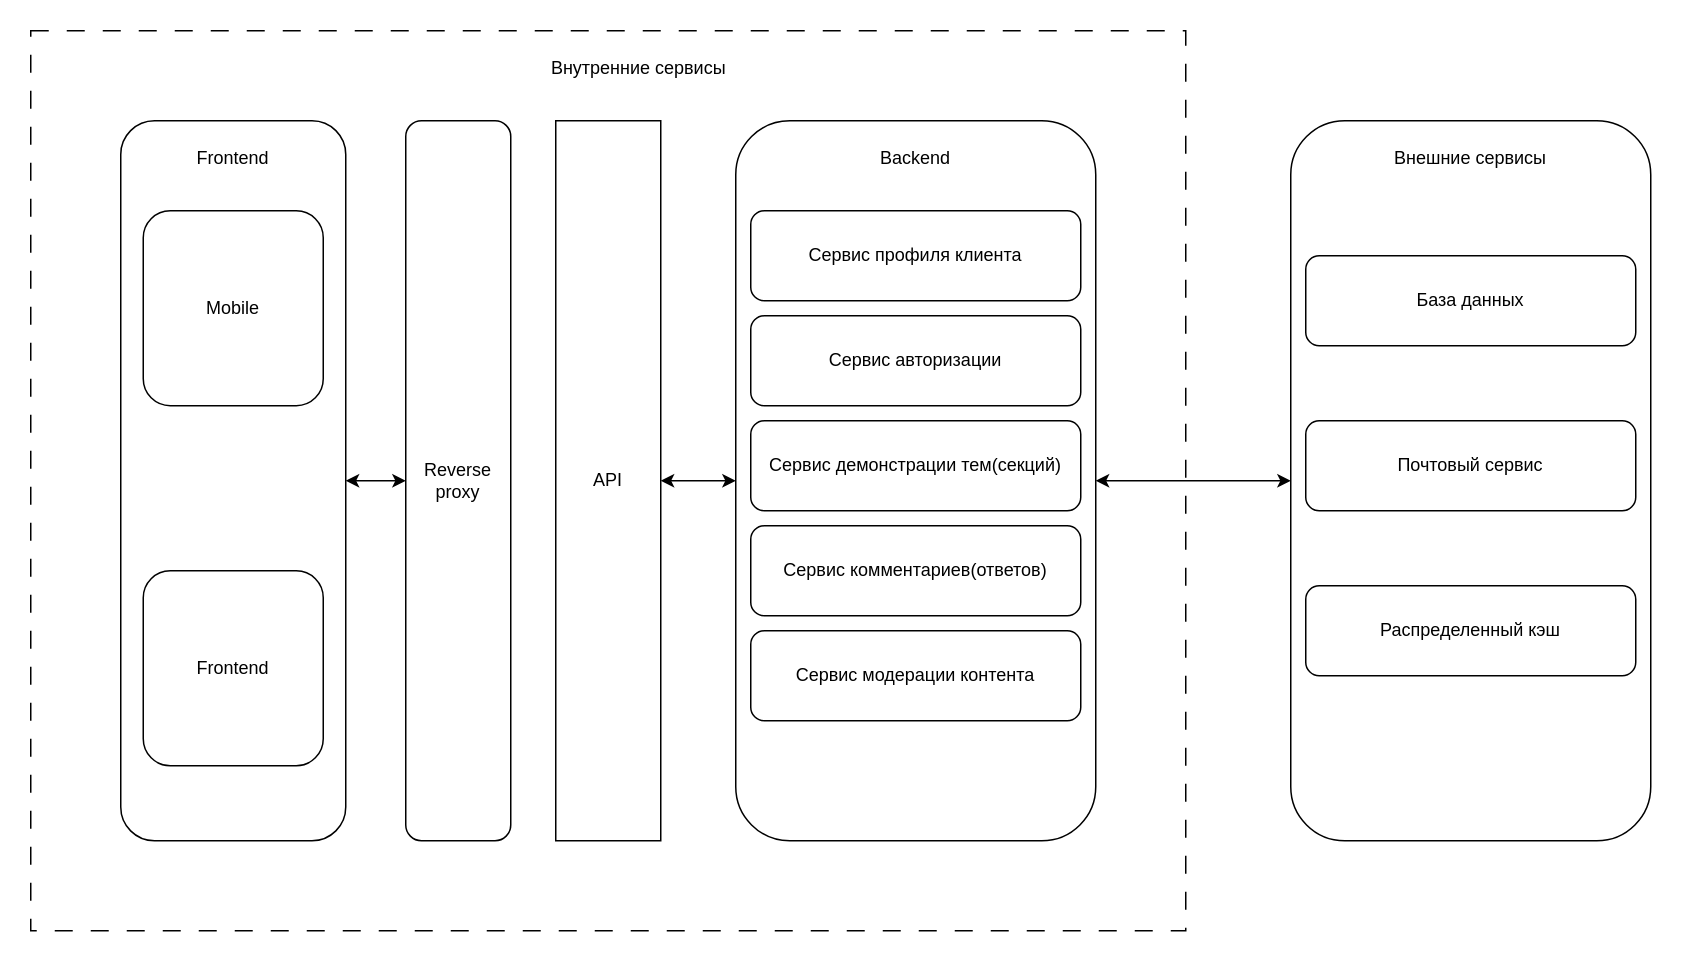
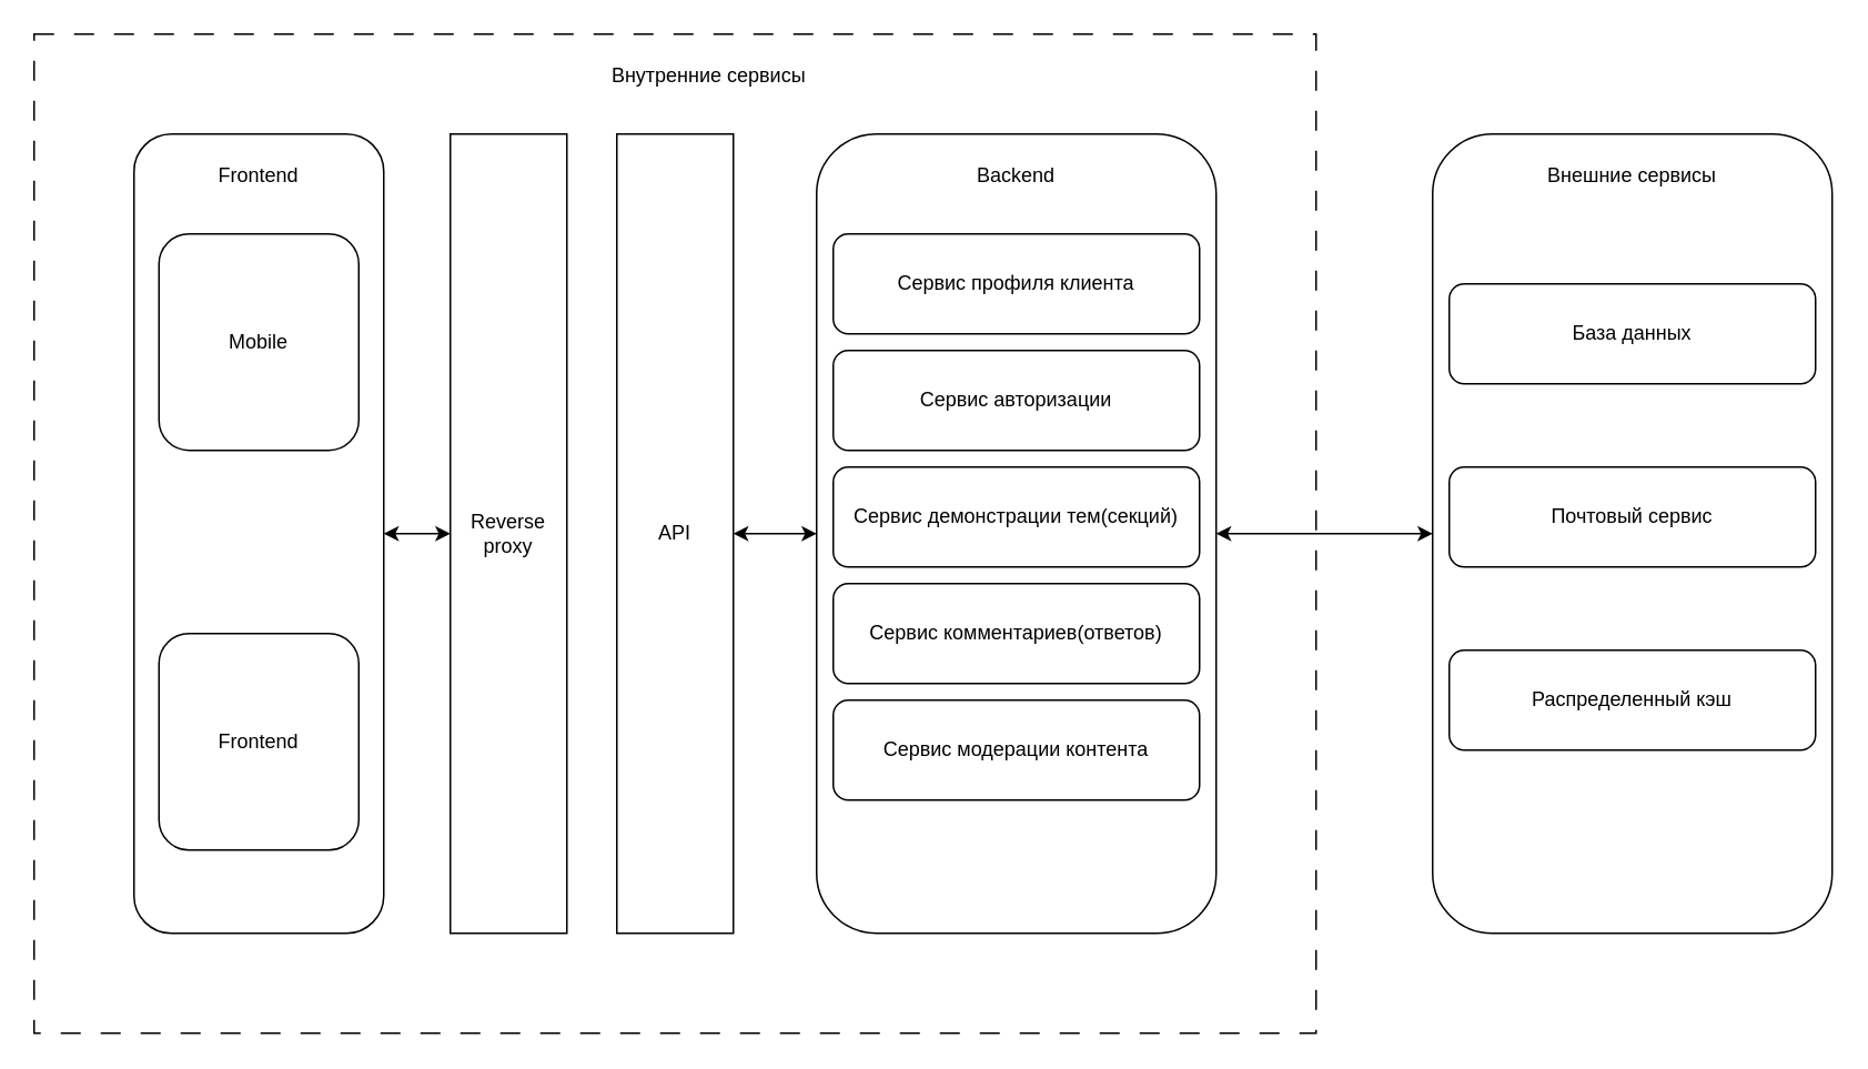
- <mxCell id="8" value="Reverse proxy" style="whiteSpace=wrap;html=1;rounded=1;" vertex="1" parent="1"><mxGeometry x="270" y="80" width="70" height="480" as="geometry" /></mxCell>
+ <mxCell id="8" value="Reverse proxy" style="rounded=0;whiteSpace=wrap;html=1;" vertex="1" parent="1"><mxGeometry x="270" y="80" width="70" height="480" as="geometry" /></mxCell>
